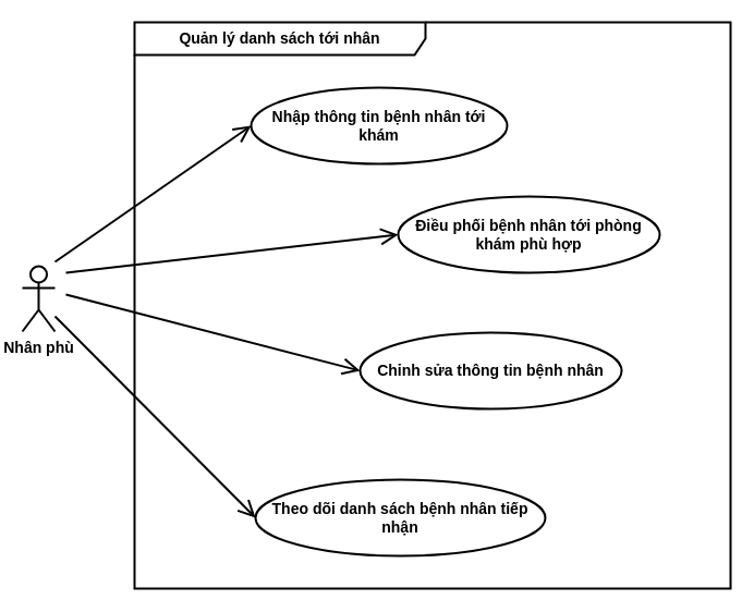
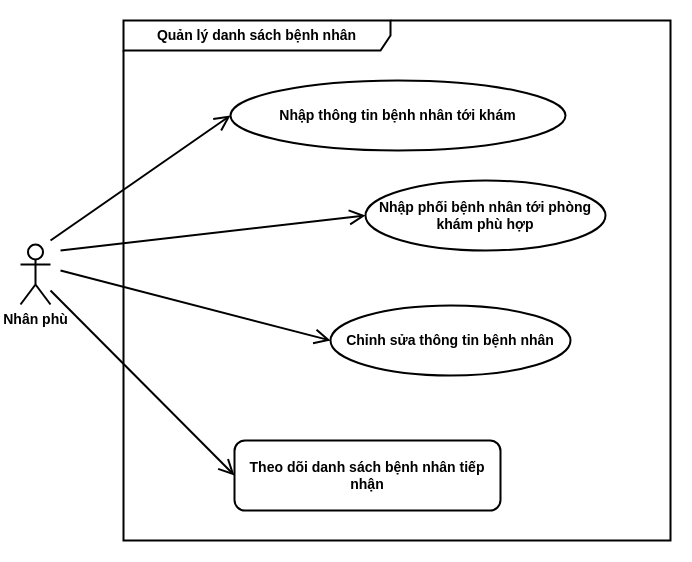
- <mxCell id="2" value="Quản lý danh sách tới nhân" style="shape=umlFrame;whiteSpace=wrap;html=1;width=267;height=30;fontSize=14;fontStyle=1;labelBackgroundColor=none;strokeWidth=2;" parent="1" vertex="1"><mxGeometry x="123" y="20" width="547" height="520" as="geometry" /></mxCell>
+ <mxCell id="2" value="Quản lý danh sách bệnh nhân" style="shape=umlFrame;whiteSpace=wrap;html=1;width=267;height=30;fontSize=14;fontStyle=1;labelBackgroundColor=none;strokeWidth=2;" parent="1" vertex="1"><mxGeometry x="123" y="20" width="547" height="520" as="geometry" /></mxCell>
- <mxCell id="4" value="Nhập thông tin bệnh nhân tới khám" style="ellipse;whiteSpace=wrap;html=1;fontSize=14;fontStyle=1;labelBackgroundColor=none;strokeWidth=2;" parent="1" vertex="1"><mxGeometry x="230" y="80" width="235" height="70" as="geometry" /></mxCell>
+ <mxCell id="4" value="Nhập thông tin bệnh nhân tới khám" style="ellipse;whiteSpace=wrap;html=1;fontSize=14;fontStyle=1;labelBackgroundColor=none;strokeWidth=2;" parent="1" vertex="1"><mxGeometry x="230" y="80" width="335" height="70" as="geometry" /></mxCell>
- <mxCell id="7" value="&lt;b&gt;Điều phối bệnh nhân tới phòng khám phù hợp&lt;/b&gt;" style="ellipse;whiteSpace=wrap;html=1;labelBackgroundColor=none;fontSize=14;strokeWidth=2;" parent="1" vertex="1"><mxGeometry x="365" y="180" width="240" height="70" as="geometry" /></mxCell>
+ <mxCell id="7" value="&lt;b&gt;Nhập phối bệnh nhân tới phòng khám phù hợp&lt;/b&gt;" style="ellipse;whiteSpace=wrap;html=1;labelBackgroundColor=none;fontSize=14;strokeWidth=2;" parent="1" vertex="1"><mxGeometry x="365" y="180" width="240" height="70" as="geometry" /></mxCell>
- <mxCell id="5" value="Theo dõi danh sách bệnh nhân tiếp nhận" style="ellipse;whiteSpace=wrap;html=1;fontSize=14;fontStyle=1;labelBackgroundColor=none;strokeWidth=2;" parent="1" vertex="1"><mxGeometry x="234" y="440" width="266" height="70" as="geometry" /></mxCell>
+ <mxCell id="5" value="Theo dõi danh sách bệnh nhân tiếp nhận" style="whiteSpace=wrap;html=1;fontSize=14;fontStyle=1;labelBackgroundColor=none;strokeWidth=2;rounded=1;" parent="1" vertex="1"><mxGeometry x="234" y="440" width="266" height="70" as="geometry" /></mxCell>
